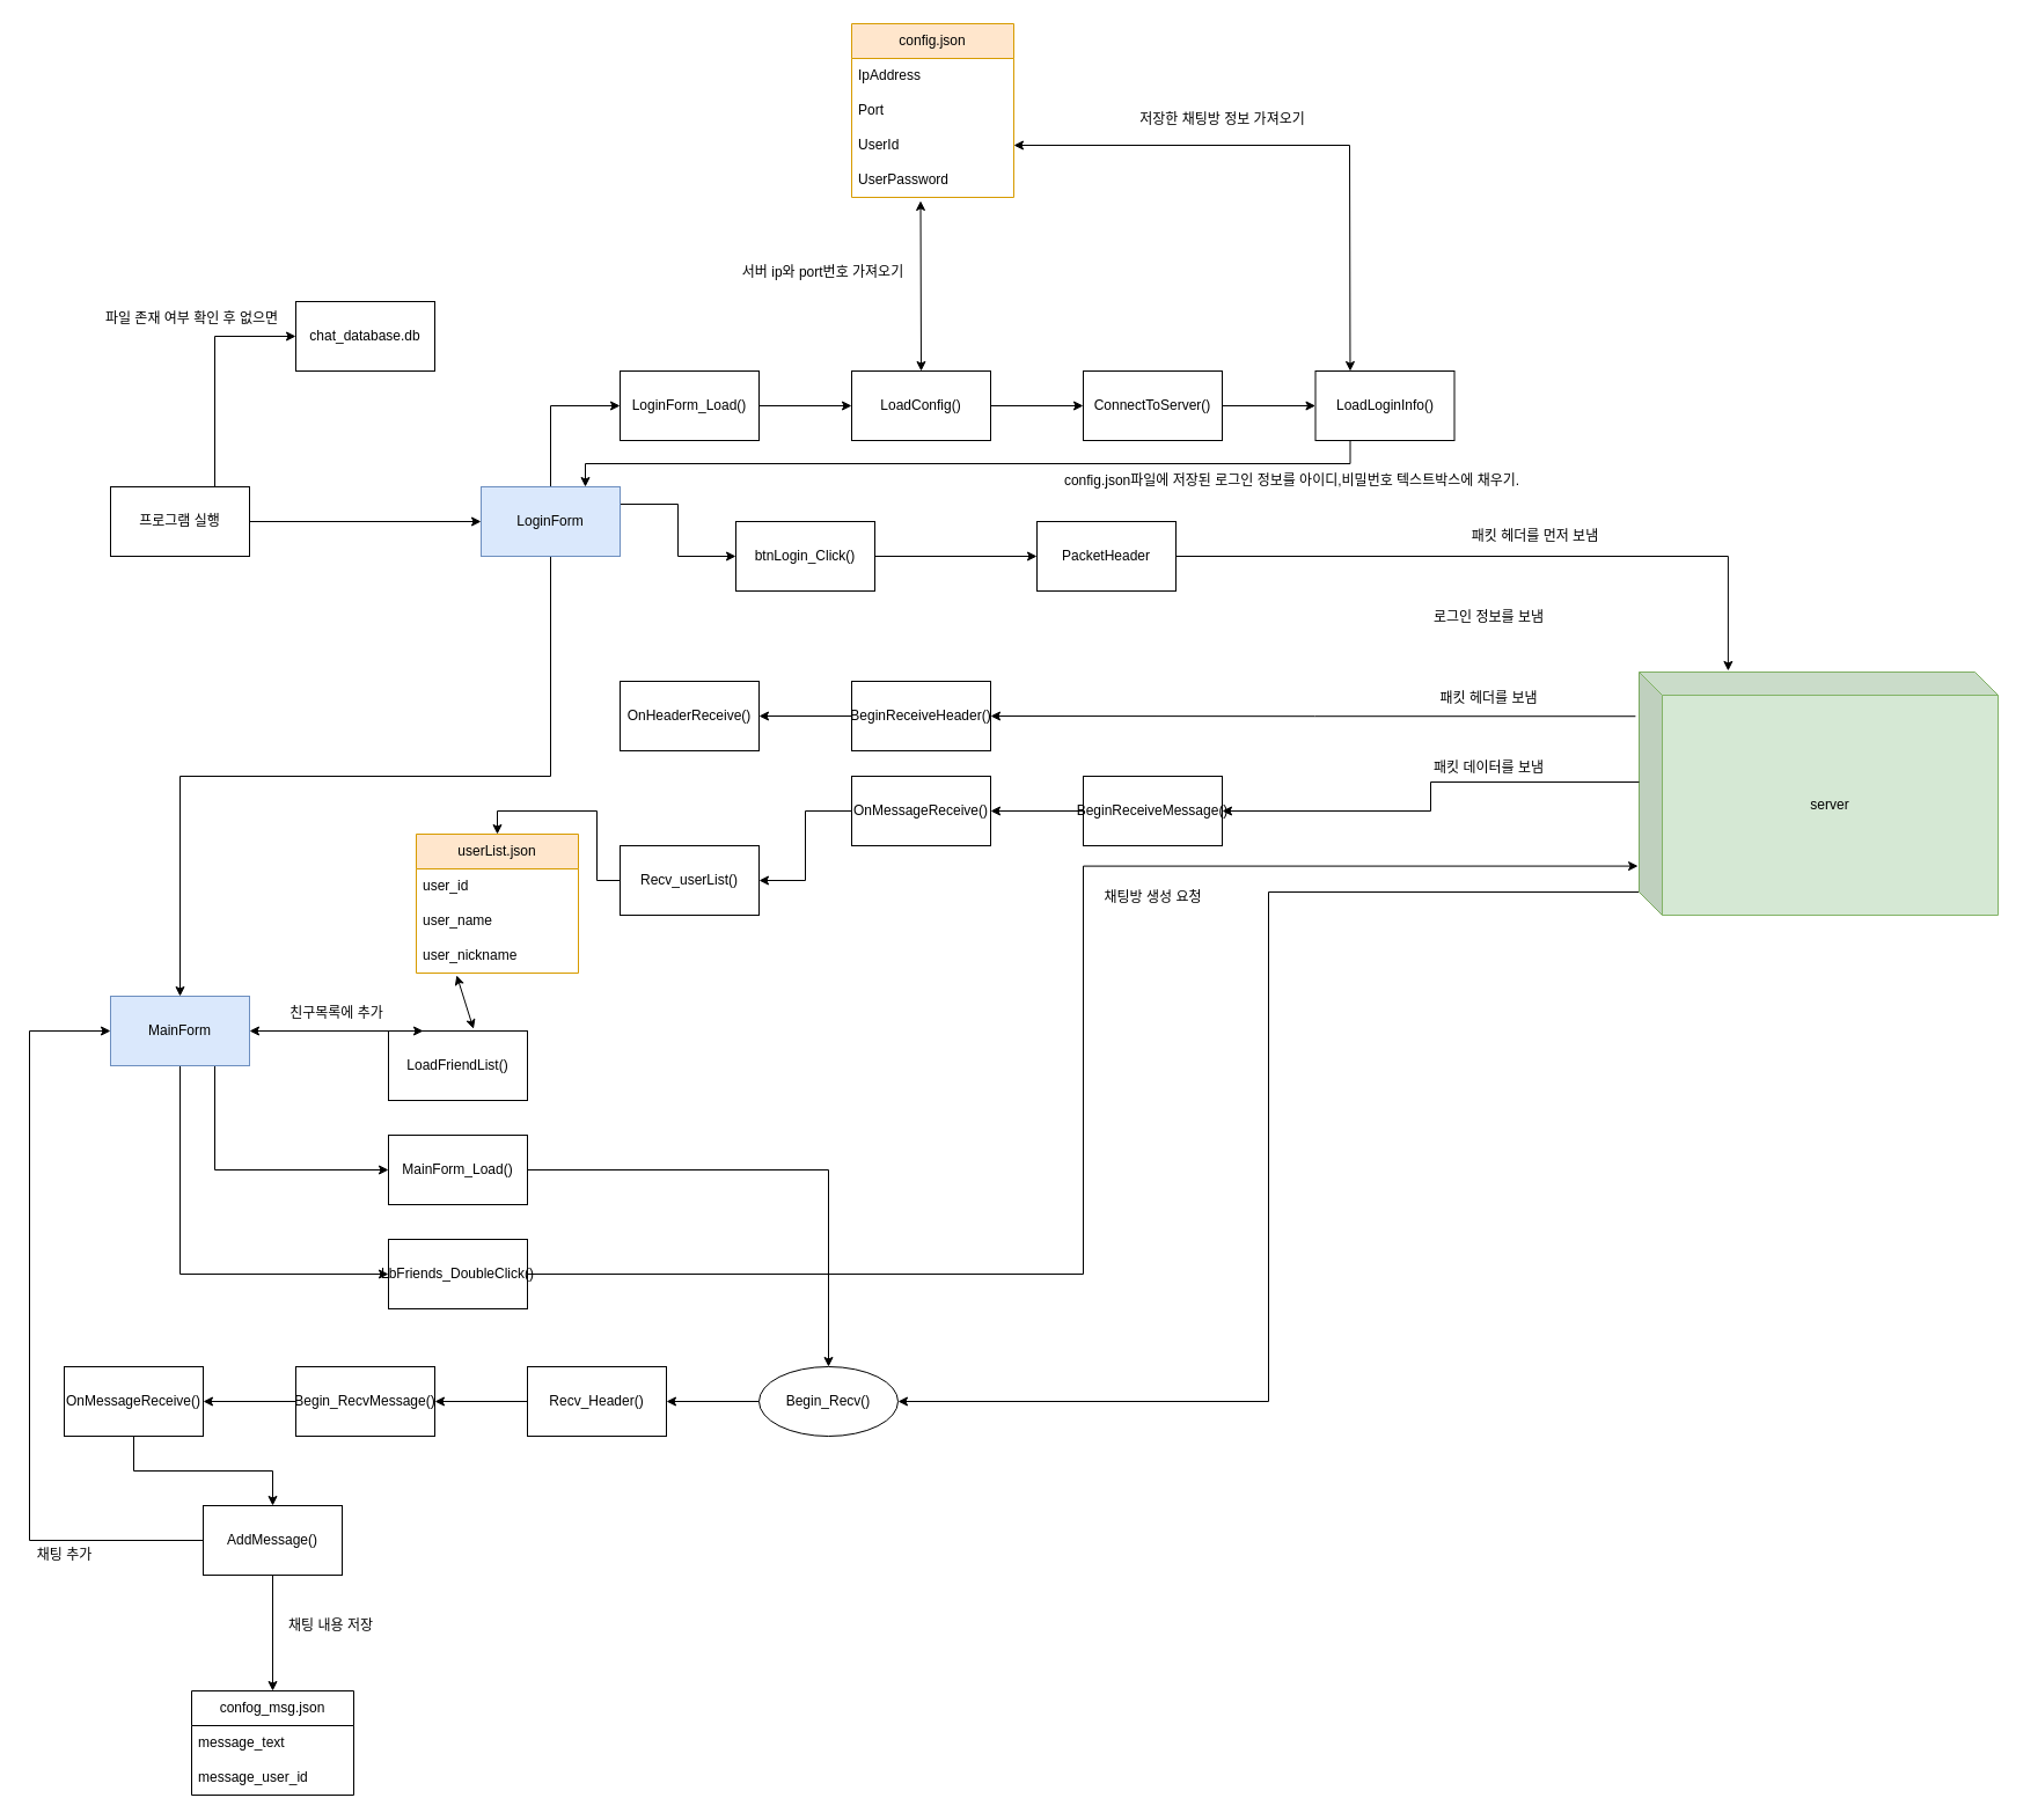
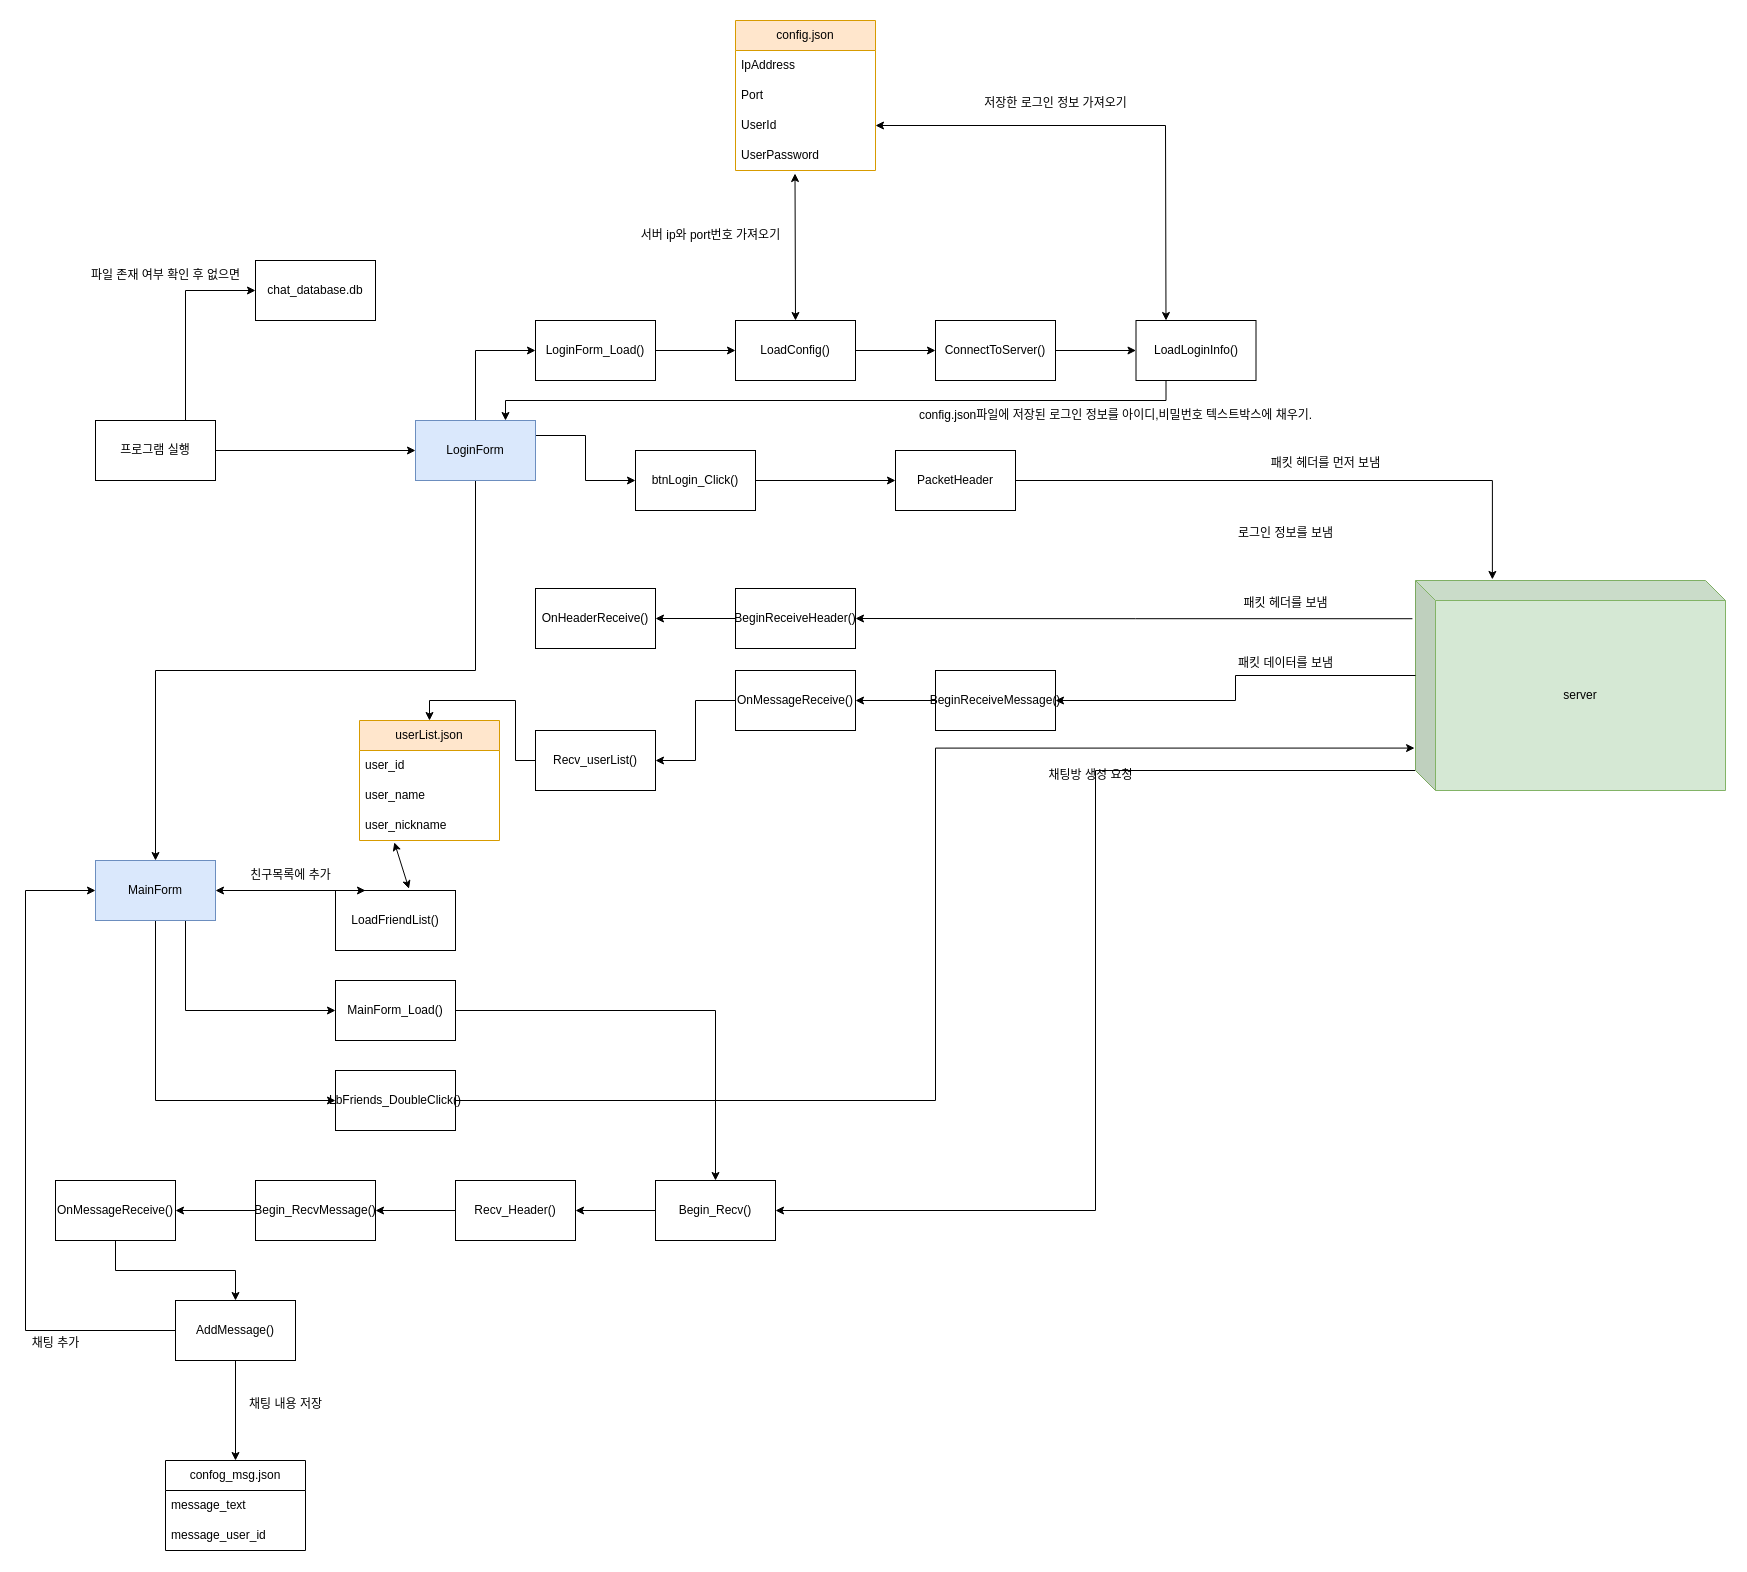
- <mxCell id="27" value="저장한 채팅방 정보 가져오기" style="text;html=1;align=center;verticalAlign=middle;resizable=0;points=[];autosize=1;strokeColor=none;fillColor=none;" vertex="1" parent="1"><mxGeometry x="965" y="88" width="180" height="30" as="geometry" /></mxCell>
+ <mxCell id="27" value="저장한 로그인 정보 가져오기" style="text;html=1;align=center;verticalAlign=middle;resizable=0;points=[];autosize=1;strokeColor=none;fillColor=none;" vertex="1" parent="1"><mxGeometry x="965" y="88" width="180" height="30" as="geometry" /></mxCell>
- <mxCell id="67" value="채팅방 생성 요청" style="text;html=1;align=center;verticalAlign=middle;resizable=0;points=[];autosize=1;strokeColor=none;fillColor=none;" vertex="1" parent="1"><mxGeometry x="940" y="760" width="110" height="30" as="geometry" /></mxCell>
+ <mxCell id="67" value="채팅방 생성 요청" style="text;html=1;align=center;verticalAlign=middle;resizable=0;points=[];autosize=1;strokeColor=none;fillColor=none;" vertex="1" parent="1"><mxGeometry x="1035" y="760" width="110" height="30" as="geometry" /></mxCell>
- <mxCell id="64" value="Begin_Recv()" style="ellipse;whiteSpace=wrap;html=1;" vertex="1" parent="1"><mxGeometry x="655" y="1180" width="120" height="60" as="geometry" /></mxCell>
+ <mxCell id="64" value="Begin_Recv()" style="rounded=0;whiteSpace=wrap;html=1;" vertex="1" parent="1"><mxGeometry x="655" y="1180" width="120" height="60" as="geometry" /></mxCell>
